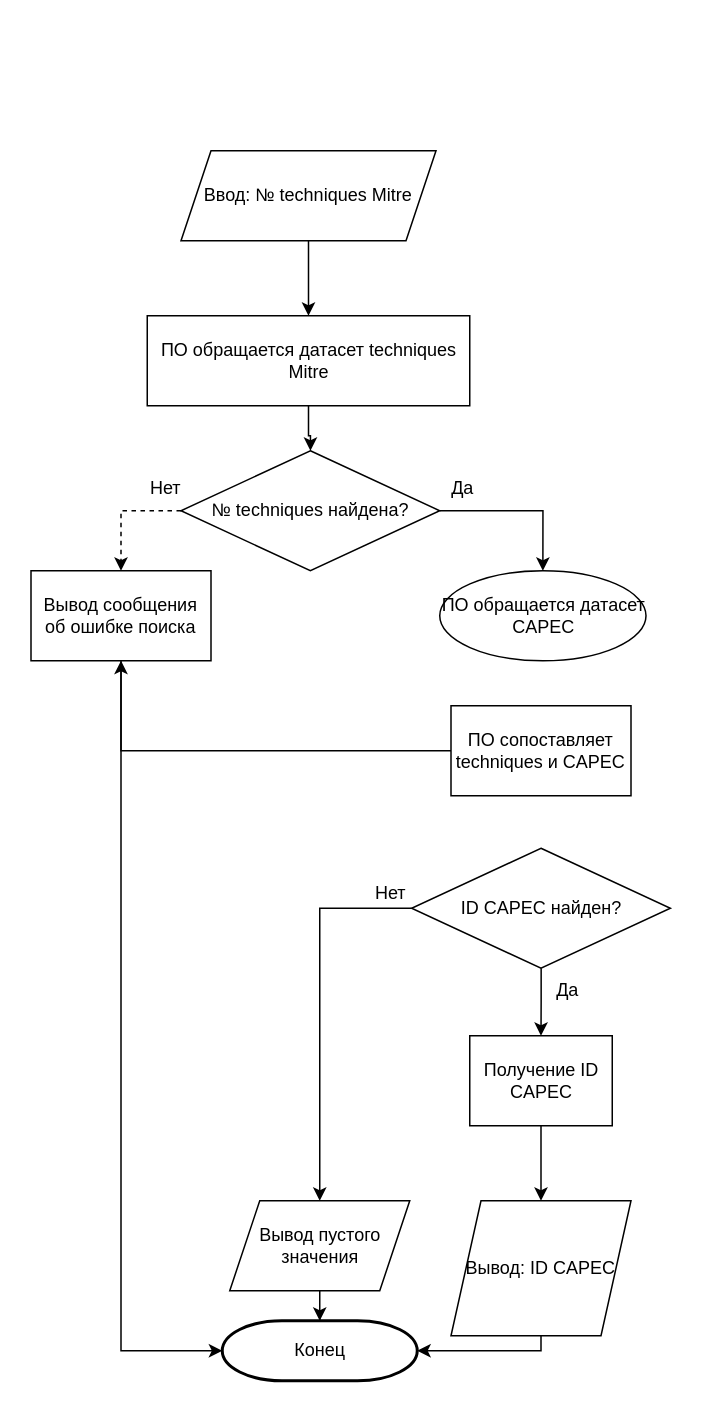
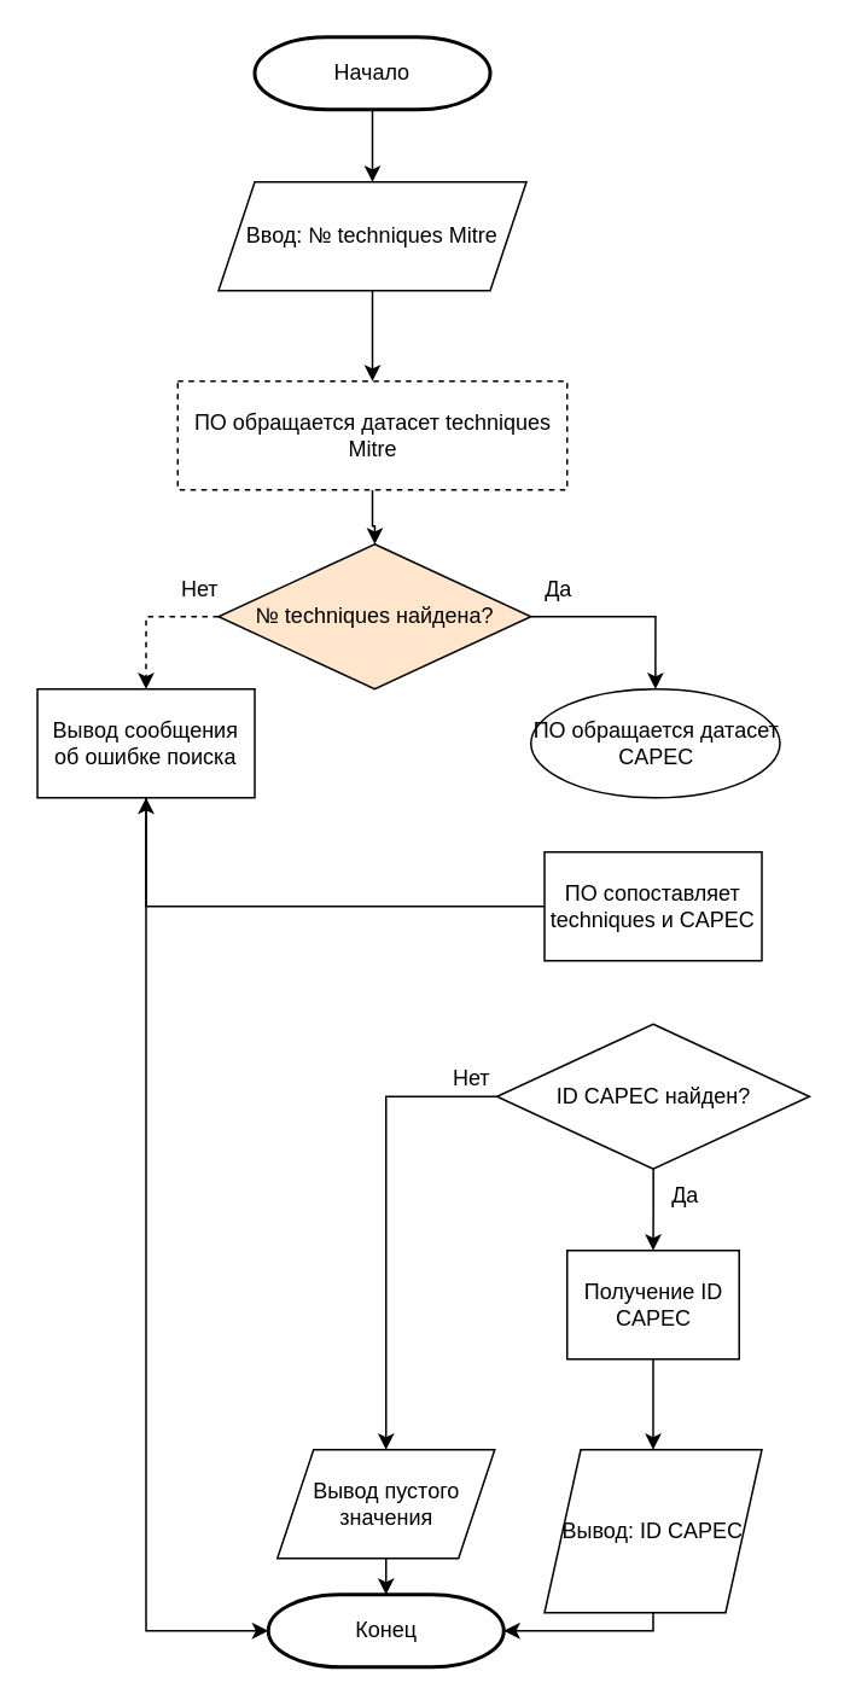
+ <mxCell id="3" value="Начало" style="strokeWidth=2;html=1;shape=mxgraph.flowchart.terminator;whiteSpace=wrap;" vertex="1" parent="1"><mxGeometry x="140" y="20" width="130" height="40" as="geometry" /></mxCell>
+ <mxCell id="2" value="" style="edgeStyle=orthogonalEdgeStyle;rounded=0;orthogonalLoop=1;jettySize=auto;html=1;" edge="1" parent="1" source="3" target="6"><mxGeometry relative="1" as="geometry" /></mxCell>
- <mxCell id="10" value="ПО обращается датасет techniques Mitre" style="rounded=0;whiteSpace=wrap;html=1;" vertex="1" parent="1"><mxGeometry x="97.5" y="210" width="215" height="60" as="geometry" /></mxCell>
+ <mxCell id="10" value="ПО обращается датасет techniques Mitre" style="rounded=0;whiteSpace=wrap;html=1;dashed=1;" vertex="1" parent="1"><mxGeometry x="97.5" y="210" width="215" height="60" as="geometry" /></mxCell>
- <mxCell id="12" value="№ techniques&amp;nbsp;найдена?" style="rhombus;whiteSpace=wrap;html=1;" vertex="1" parent="1"><mxGeometry x="120" y="300" width="172.5" height="80" as="geometry" /></mxCell>
+ <mxCell id="12" value="№ techniques&amp;nbsp;найдена?" style="rhombus;whiteSpace=wrap;html=1;fillColor=#ffe6cc;" vertex="1" parent="1"><mxGeometry x="120" y="300" width="172.5" height="80" as="geometry" /></mxCell>
